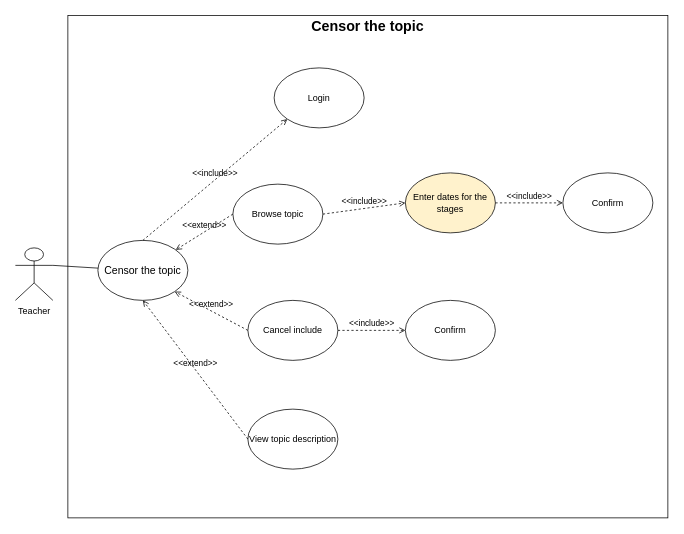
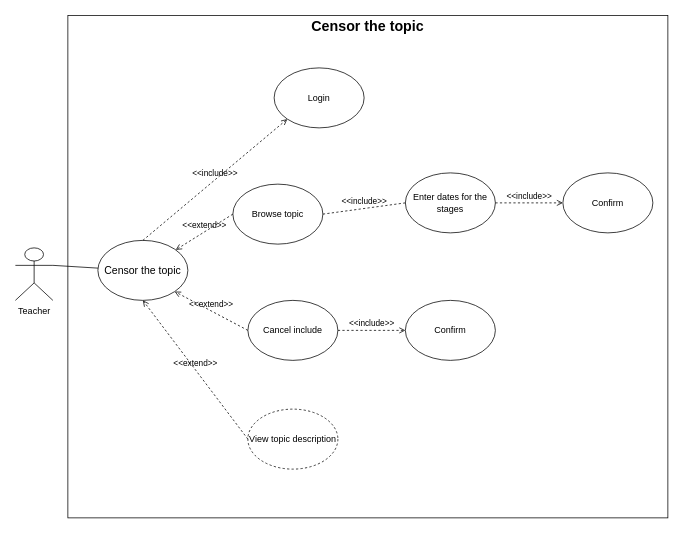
- <mxCell id="9" value="Enter dates for the stages" style="ellipse;whiteSpace=wrap;html=1;fillColor=#fff2cc;" parent="1" vertex="1"><mxGeometry x="540" y="230" width="120" height="80" as="geometry" /></mxCell>
+ <mxCell id="9" value="Enter dates for the stages" style="ellipse;whiteSpace=wrap;html=1;" parent="1" vertex="1"><mxGeometry x="540" y="230" width="120" height="80" as="geometry" /></mxCell>
- <mxCell id="19" value="&amp;lt;&amp;lt;include&amp;gt;&amp;gt;" style="html=1;verticalAlign=bottom;labelBackgroundColor=none;endArrow=open;endFill=0;dashed=1;rounded=0;entryX=0;entryY=0.5;entryDx=0;entryDy=0;exitX=1;exitY=0.5;exitDx=0;exitDy=0;" parent="1" source="6" target="9" edge="1"><mxGeometry width="160" relative="1" as="geometry"><mxPoint x="670" y="280" as="sourcePoint" /><mxPoint x="760" y="280" as="targetPoint" /></mxGeometry></mxCell>
+ <mxCell id="19" value="&amp;lt;&amp;lt;include&amp;gt;&amp;gt;" style="html=1;verticalAlign=bottom;labelBackgroundColor=none;endArrow=none;endFill=0;dashed=1;rounded=0;entryX=0;entryY=0.5;entryDx=0;entryDy=0;exitX=1;exitY=0.5;exitDx=0;exitDy=0;" parent="1" source="6" target="9" edge="1"><mxGeometry width="160" relative="1" as="geometry"><mxPoint x="670" y="280" as="sourcePoint" /><mxPoint x="760" y="280" as="targetPoint" /></mxGeometry></mxCell>
- <mxCell id="11" value="View topic description" style="ellipse;whiteSpace=wrap;html=1;" parent="1" vertex="1"><mxGeometry x="330" y="545" width="120" height="80" as="geometry" /></mxCell>
+ <mxCell id="11" value="View topic description" style="ellipse;whiteSpace=wrap;html=1;dashed=1;" parent="1" vertex="1"><mxGeometry x="330" y="545" width="120" height="80" as="geometry" /></mxCell>
